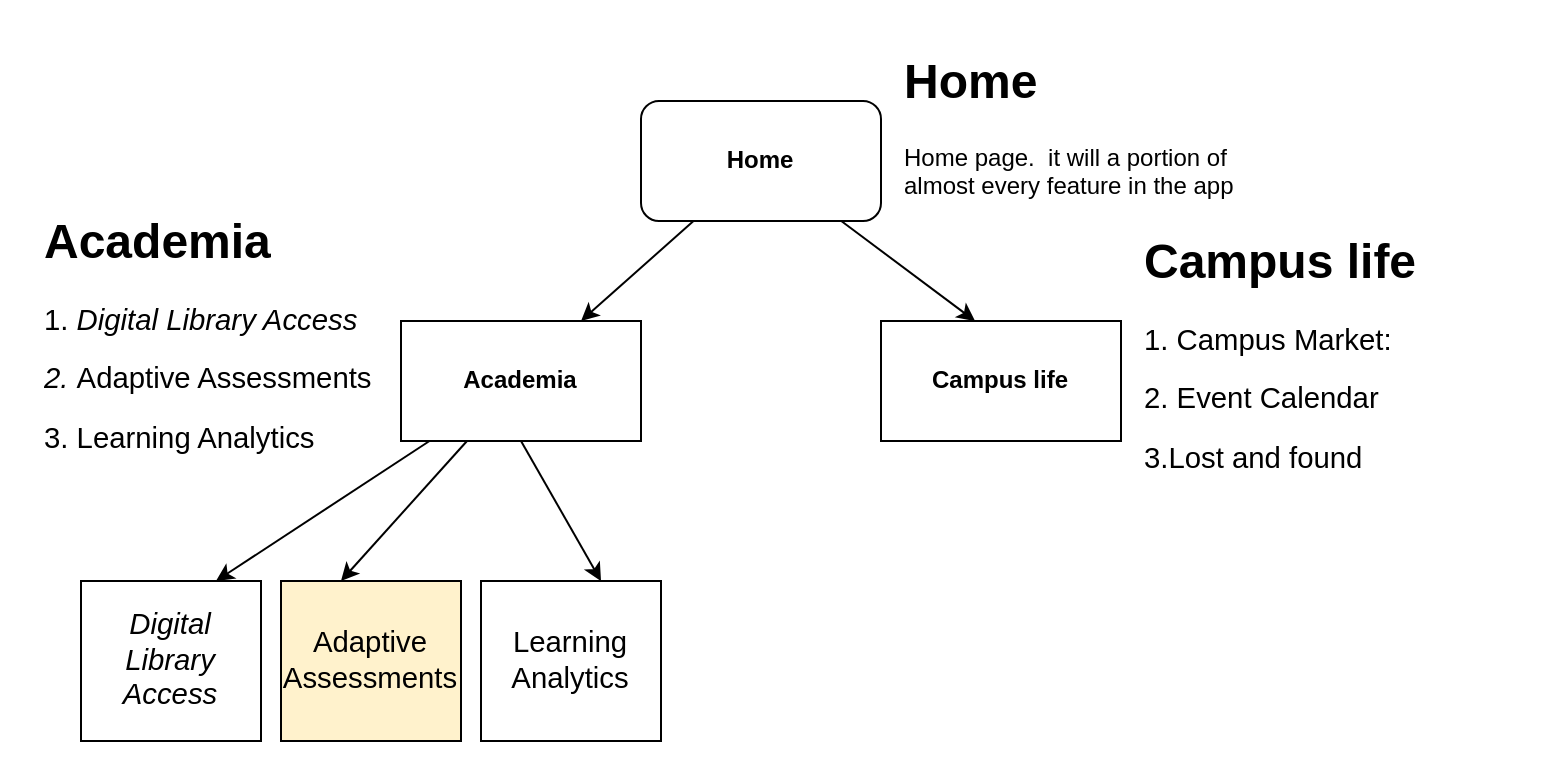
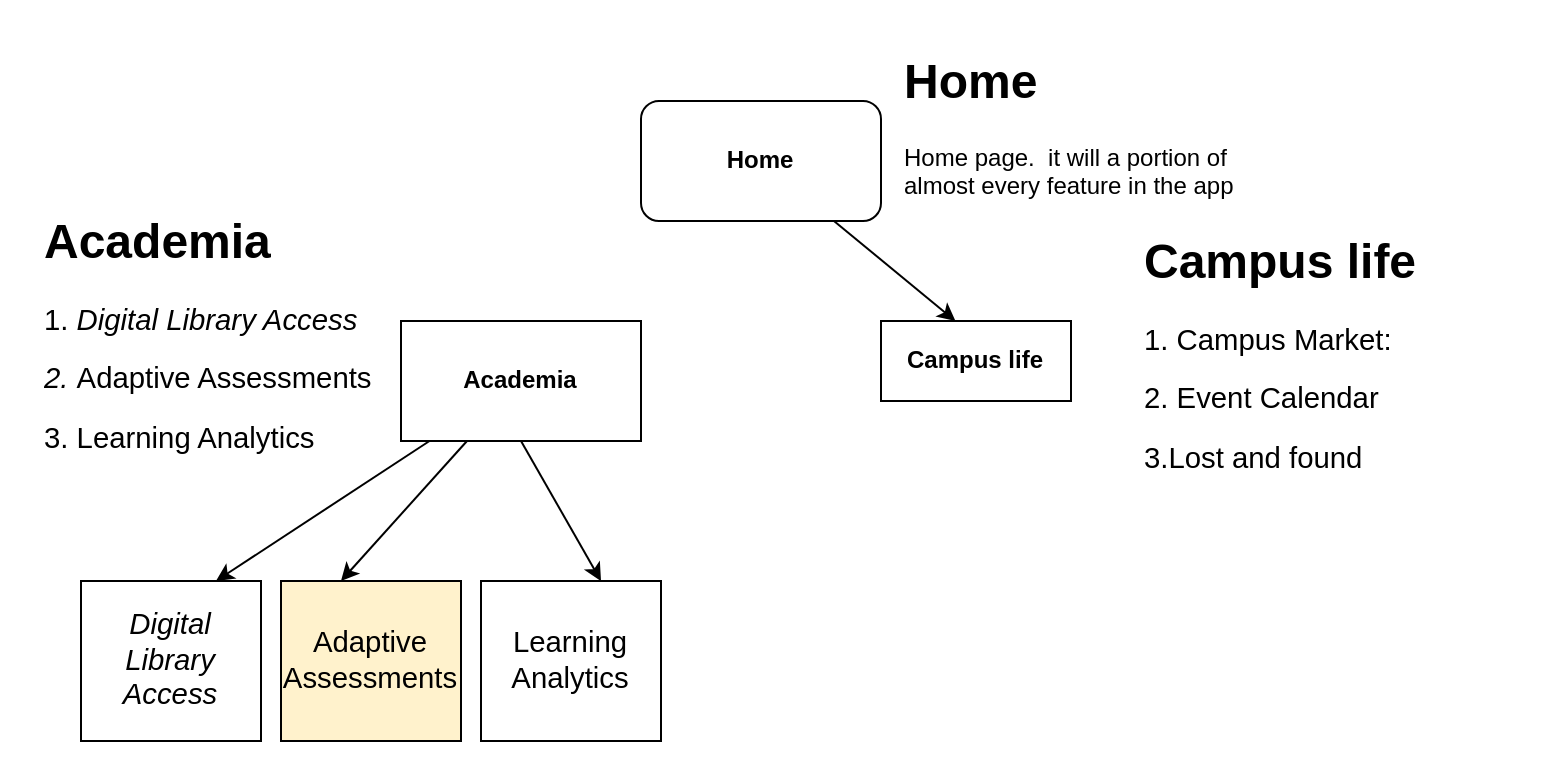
- <mxCell id="2" style="edgeStyle=none;rounded=0;orthogonalLoop=1;jettySize=auto;html=1;entryX=0.75;entryY=0;entryDx=0;entryDy=0;" edge="1" parent="1" source="3" target="5"><mxGeometry relative="1" as="geometry" /></mxCell>
- <mxCell id="6" value="&lt;b&gt;Campus life&lt;/b&gt;" style="rounded=0;whiteSpace=wrap;html=1;" vertex="1" parent="1"><mxGeometry x="440" y="160" width="120" height="60" as="geometry" /></mxCell>
+ <mxCell id="6" value="&lt;b&gt;Campus life&lt;/b&gt;" style="rounded=0;whiteSpace=wrap;html=1;" vertex="1" parent="1"><mxGeometry x="440" y="160" width="95" height="40" as="geometry" /></mxCell>
